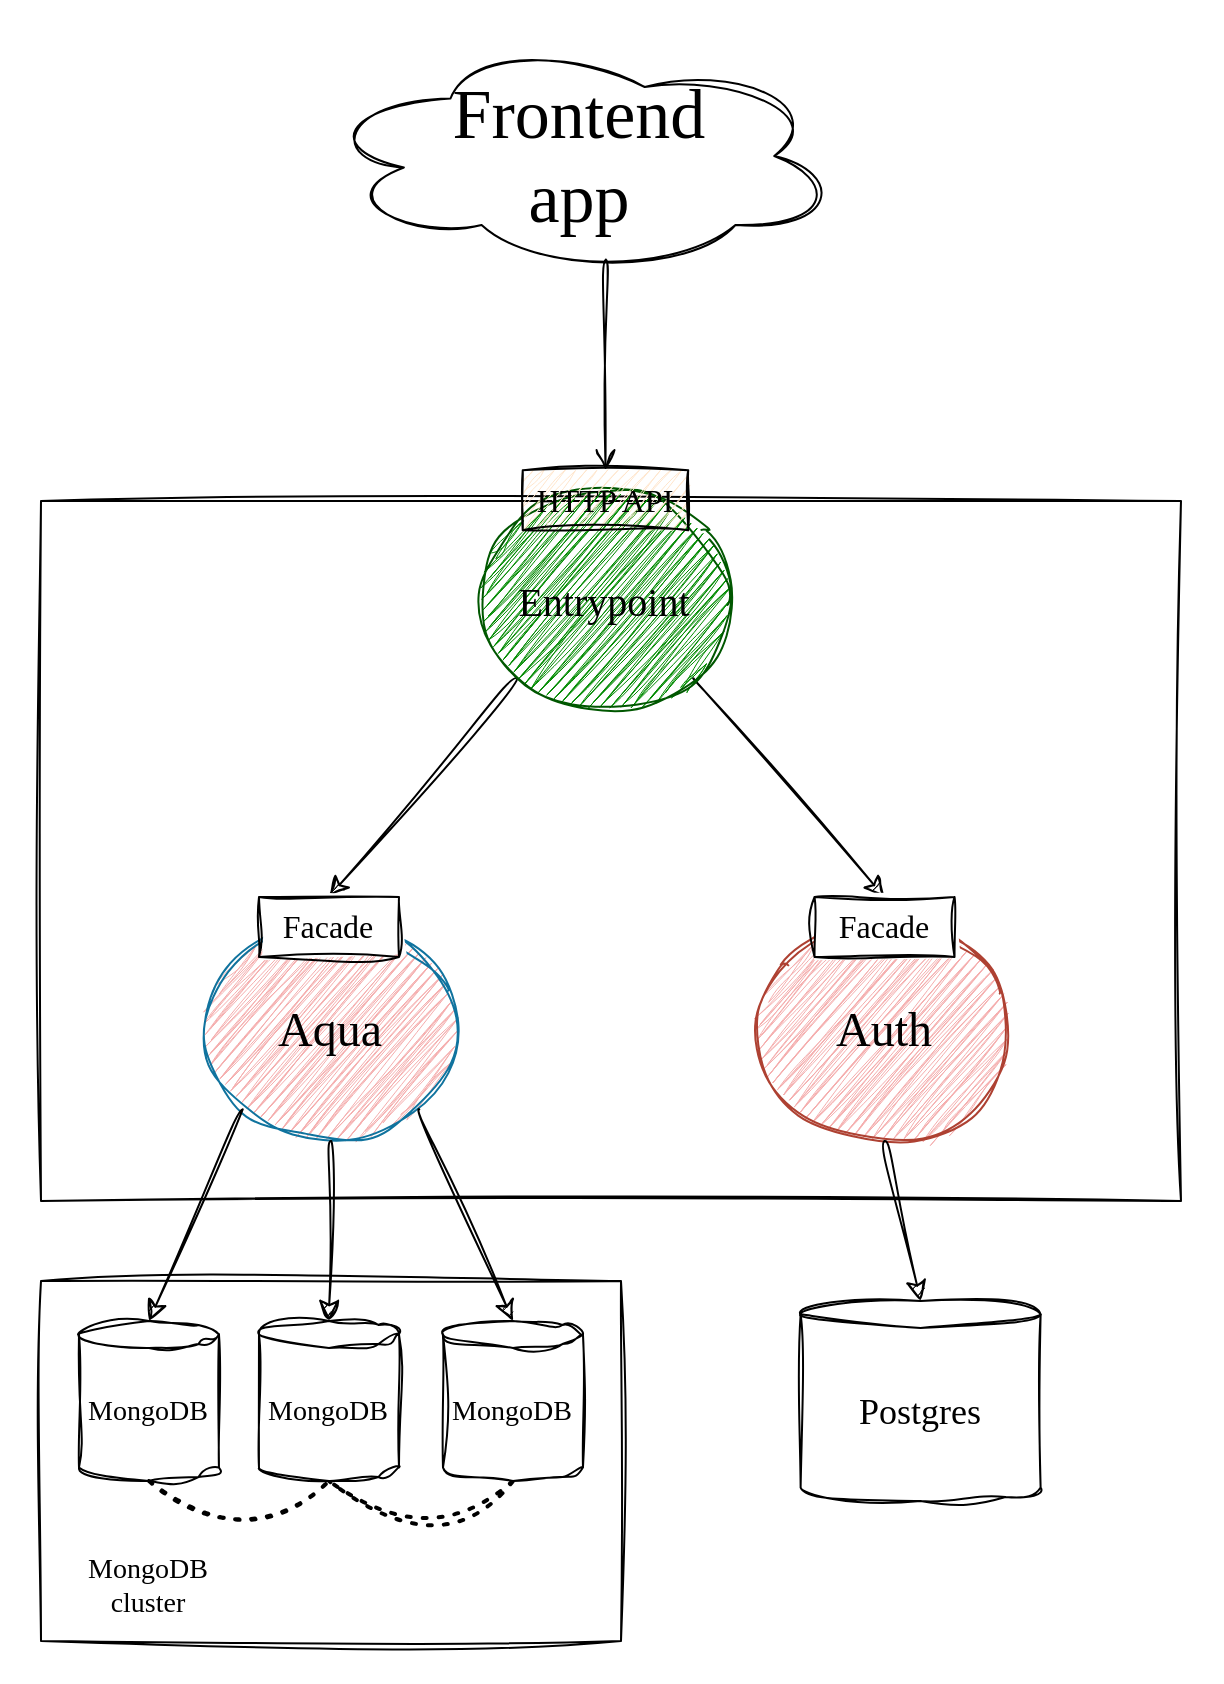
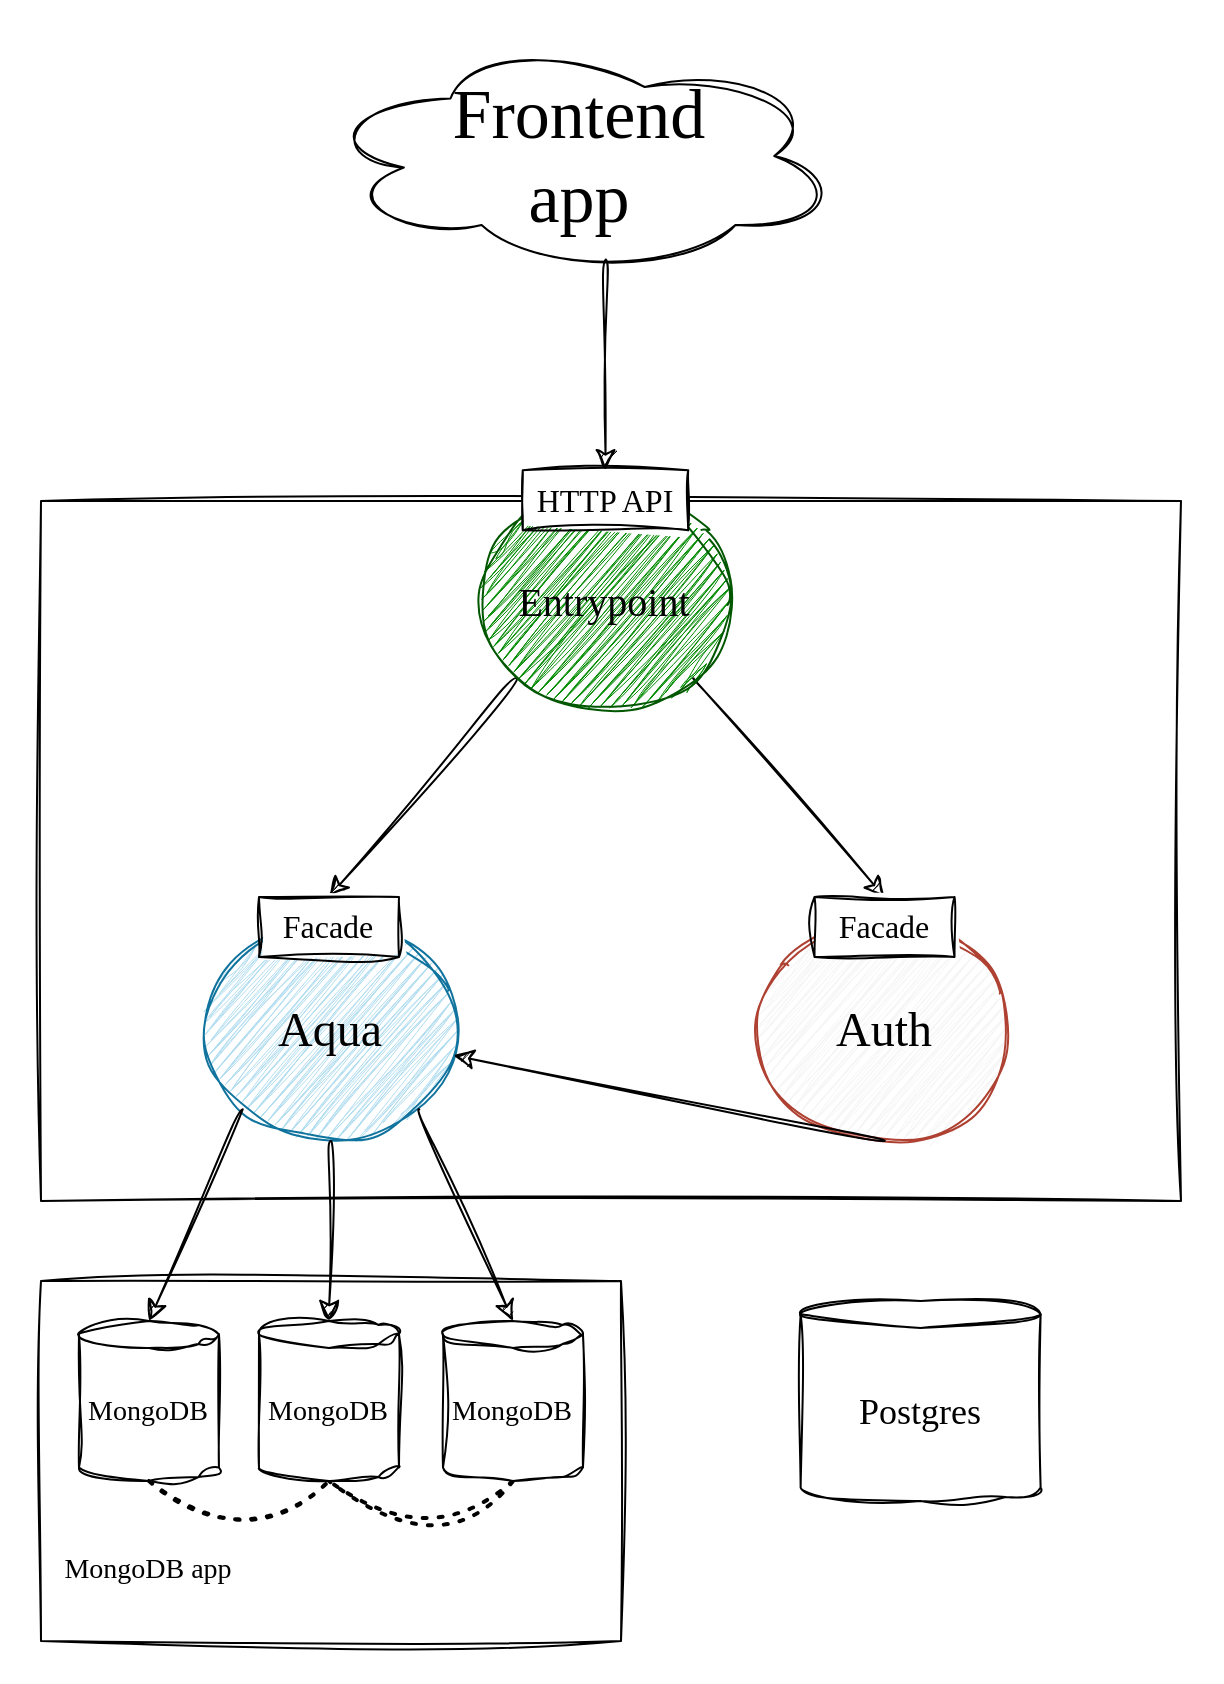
- <mxCell id="19" style="edgeStyle=none;curved=1;rounded=0;sketch=1;hachureGap=4;jiggle=2;curveFitting=1;orthogonalLoop=1;jettySize=auto;html=1;exitX=0.55;exitY=0.95;exitDx=0;exitDy=0;exitPerimeter=0;entryX=0.5;entryY=0;entryDx=0;entryDy=0;fontFamily=Architects Daughter;fontSource=https%3A%2F%2Ffonts.googleapis.com%2Fcss%3Ffamily%3DArchitects%2BDaughter;fontSize=12;startSize=8;endSize=8;endArrow=open;" edge="1" parent="1" source="20" target="23"><mxGeometry relative="1" as="geometry"><mxPoint x="302.86" y="230" as="targetPoint" /></mxGeometry></mxCell>
+ <mxCell id="19" style="edgeStyle=none;curved=1;rounded=0;sketch=1;hachureGap=4;jiggle=2;curveFitting=1;orthogonalLoop=1;jettySize=auto;html=1;exitX=0.55;exitY=0.95;exitDx=0;exitDy=0;exitPerimeter=0;entryX=0.5;entryY=0;entryDx=0;entryDy=0;fontFamily=Architects Daughter;fontSource=https%3A%2F%2Ffonts.googleapis.com%2Fcss%3Ffamily%3DArchitects%2BDaughter;fontSize=12;startSize=8;endSize=8;" edge="1" parent="1" source="20" target="23"><mxGeometry relative="1" as="geometry"><mxPoint x="302.86" y="230" as="targetPoint" /></mxGeometry></mxCell>
- <mxCell id="23" value="&lt;span style=&quot;font-size: 16px;&quot;&gt;HTTP API&lt;/span&gt;" style="rounded=0;whiteSpace=wrap;html=1;sketch=1;hachureGap=4;jiggle=2;curveFitting=1;fontFamily=Architects Daughter;fontSource=https%3A%2F%2Ffonts.googleapis.com%2Fcss%3Ffamily%3DArchitects%2BDaughter;fontSize=16;fillColor=#ffe6cc;" vertex="1" parent="1"><mxGeometry x="260.86" y="234.63" width="82.76" height="30" as="geometry" /></mxCell>
+ <mxCell id="23" value="&lt;span style=&quot;font-size: 16px;&quot;&gt;HTTP API&lt;/span&gt;" style="rounded=0;whiteSpace=wrap;html=1;sketch=1;hachureGap=4;jiggle=2;curveFitting=1;fontFamily=Architects Daughter;fontSource=https%3A%2F%2Ffonts.googleapis.com%2Fcss%3Ffamily%3DArchitects%2BDaughter;fontSize=16;" vertex="1" parent="1"><mxGeometry x="260.86" y="234.63" width="82.76" height="30" as="geometry" /></mxCell>
- <mxCell id="3" value="&lt;span style=&quot;font-size: 24px;&quot;&gt;Aqua&lt;/span&gt;" style="ellipse;whiteSpace=wrap;html=1;sketch=1;hachureGap=4;jiggle=2;curveFitting=1;fontFamily=Architects Daughter;fontSource=https%3A%2F%2Ffonts.googleapis.com%2Fcss%3Ffamily%3DArchitects%2BDaughter;fillColor=#f5adad;strokeColor=#10739e;fillStyle=zigzag;fontStyle=0;" parent="1" vertex="1"><mxGeometry x="102.14" y="460" width="125.71" height="110" as="geometry" /></mxCell>
+ <mxCell id="3" value="&lt;span style=&quot;font-size: 24px;&quot;&gt;Aqua&lt;/span&gt;" style="ellipse;whiteSpace=wrap;html=1;sketch=1;hachureGap=4;jiggle=2;curveFitting=1;fontFamily=Architects Daughter;fontSource=https%3A%2F%2Ffonts.googleapis.com%2Fcss%3Ffamily%3DArchitects%2BDaughter;fillColor=#b1ddf0;strokeColor=#10739e;fillStyle=zigzag;fontStyle=0" parent="1" vertex="1"><mxGeometry x="102.14" y="460" width="125.71" height="110" as="geometry" /></mxCell>
- <mxCell id="7" value="&lt;span style=&quot;font-size: 24px;&quot;&gt;Auth&lt;/span&gt;" style="ellipse;whiteSpace=wrap;html=1;sketch=1;hachureGap=4;jiggle=2;curveFitting=1;fontFamily=Architects Daughter;fontSource=https%3A%2F%2Ffonts.googleapis.com%2Fcss%3Ffamily%3DArchitects%2BDaughter;fillColor=#f5adad;strokeColor=#ae4132;fillStyle=zigzag;" parent="1" vertex="1"><mxGeometry x="378.92" y="460" width="125.71" height="110" as="geometry" /></mxCell>
+ <mxCell id="7" value="&lt;span style=&quot;font-size: 24px;&quot;&gt;Auth&lt;/span&gt;" style="ellipse;whiteSpace=wrap;html=1;sketch=1;hachureGap=4;jiggle=2;curveFitting=1;fontFamily=Architects Daughter;fontSource=https%3A%2F%2Ffonts.googleapis.com%2Fcss%3Ffamily%3DArchitects%2BDaughter;fillColor=#f5f5f5;strokeColor=#ae4132;fillStyle=zigzag;" parent="1" vertex="1"><mxGeometry x="378.92" y="460" width="125.71" height="110" as="geometry" /></mxCell>
- <mxCell id="21" style="edgeStyle=none;curved=1;rounded=0;sketch=1;hachureGap=4;jiggle=2;curveFitting=1;orthogonalLoop=1;jettySize=auto;html=1;exitX=0.5;exitY=1;exitDx=0;exitDy=0;entryX=0.5;entryY=0;entryDx=0;entryDy=0;entryPerimeter=0;fontFamily=Architects Daughter;fontSource=https%3A%2F%2Ffonts.googleapis.com%2Fcss%3Ffamily%3DArchitects%2BDaughter;fontSize=12;startSize=8;endSize=8;" edge="1" parent="1" source="7" target="8"><mxGeometry relative="1" as="geometry" /></mxCell>
+ <mxCell id="21" style="edgeStyle=none;curved=1;rounded=0;sketch=1;hachureGap=4;jiggle=2;curveFitting=1;orthogonalLoop=1;jettySize=auto;html=1;exitX=0.5;exitY=1;exitDx=0;exitDy=0;fontFamily=Architects Daughter;fontSource=https%3A%2F%2Ffonts.googleapis.com%2Fcss%3Ffamily%3DArchitects%2BDaughter;fontSize=12;startSize=8;endSize=8;" edge="1" parent="1" source="7" target="3"><mxGeometry relative="1" as="geometry" /></mxCell>
- <mxCell id="15" value="&lt;span style=&quot;color: rgb(0, 0, 0); font-family: &amp;quot;Architects Daughter&amp;quot;; font-size: 14px; font-style: normal; font-variant-ligatures: normal; font-variant-caps: normal; font-weight: 400; letter-spacing: normal; orphans: 2; text-indent: 0px; text-transform: none; widows: 2; word-spacing: 0px; -webkit-text-stroke-width: 0px; white-space: normal; background-color: rgb(255, 255, 255); text-decoration-thickness: initial; text-decoration-style: initial; text-decoration-color: initial; float: none; display: inline !important;&quot;&gt;MongoDB cluster&lt;/span&gt;" style="text;whiteSpace=wrap;html=1;fontFamily=Architects Daughter;fontSource=https%3A%2F%2Ffonts.googleapis.com%2Fcss%3Ffamily%3DArchitects%2BDaughter;align=center;" vertex="1" parent="1"><mxGeometry x="28.99" y="770" width="90" height="40" as="geometry" /></mxCell>
+ <mxCell id="15" value="&lt;span style=&quot;color: rgb(0, 0, 0); font-family: &amp;quot;Architects Daughter&amp;quot;; font-size: 14px; font-style: normal; font-variant-ligatures: normal; font-variant-caps: normal; font-weight: 400; letter-spacing: normal; orphans: 2; text-indent: 0px; text-transform: none; widows: 2; word-spacing: 0px; -webkit-text-stroke-width: 0px; white-space: normal; background-color: rgb(255, 255, 255); text-decoration-thickness: initial; text-decoration-style: initial; text-decoration-color: initial; float: none; display: inline !important;&quot;&gt;MongoDB app&lt;/span&gt;" style="text;whiteSpace=wrap;html=1;fontFamily=Architects Daughter;fontSource=https%3A%2F%2Ffonts.googleapis.com%2Fcss%3Ffamily%3DArchitects%2BDaughter;align=center;" vertex="1" parent="1"><mxGeometry x="28.99" y="770" width="90" height="40" as="geometry" /></mxCell>
